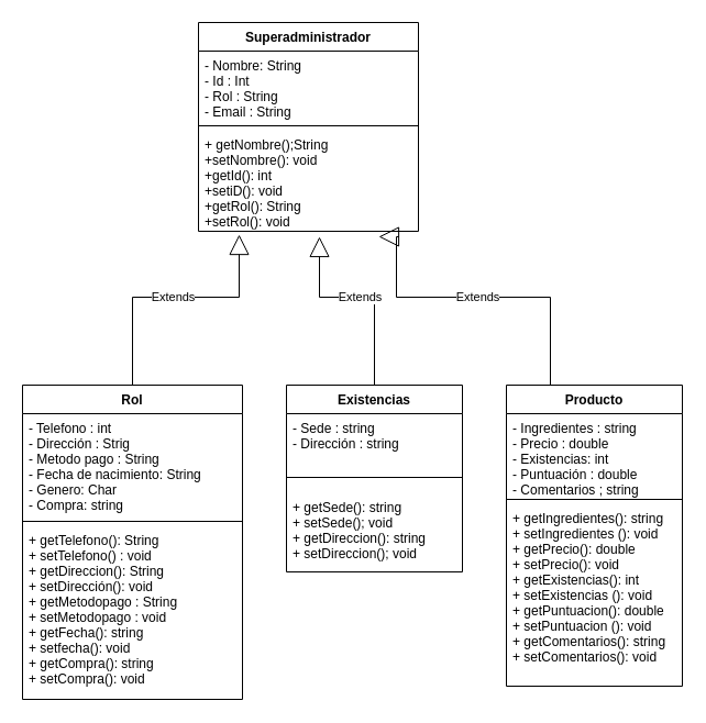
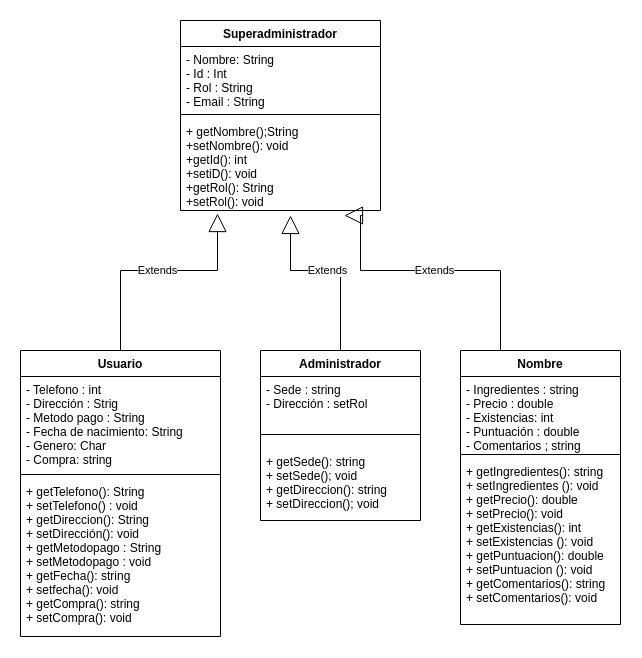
- <mxCell id="6" value="Rol" style="swimlane;fontStyle=1;align=center;verticalAlign=top;childLayout=stackLayout;horizontal=1;startSize=26;horizontalStack=0;resizeParent=1;resizeParentMax=0;resizeLast=0;collapsible=1;marginBottom=0;" vertex="1" parent="1"><mxGeometry x="20" y="350" width="200" height="286" as="geometry" /></mxCell>
+ <mxCell id="6" value="Usuario" style="swimlane;fontStyle=1;align=center;verticalAlign=top;childLayout=stackLayout;horizontal=1;startSize=26;horizontalStack=0;resizeParent=1;resizeParentMax=0;resizeLast=0;collapsible=1;marginBottom=0;" vertex="1" parent="1"><mxGeometry x="20" y="350" width="200" height="286" as="geometry" /></mxCell>
- <mxCell id="10" value="Existencias" style="swimlane;fontStyle=1;align=center;verticalAlign=top;childLayout=stackLayout;horizontal=1;startSize=26;horizontalStack=0;resizeParent=1;resizeParentMax=0;resizeLast=0;collapsible=1;marginBottom=0;" vertex="1" parent="1"><mxGeometry x="260" y="350" width="160" height="170" as="geometry" /></mxCell>
+ <mxCell id="10" value="Administrador" style="swimlane;fontStyle=1;align=center;verticalAlign=top;childLayout=stackLayout;horizontal=1;startSize=26;horizontalStack=0;resizeParent=1;resizeParentMax=0;resizeLast=0;collapsible=1;marginBottom=0;" vertex="1" parent="1"><mxGeometry x="260" y="350" width="160" height="170" as="geometry" /></mxCell>
- <mxCell id="14" value="Producto" style="swimlane;fontStyle=1;align=center;verticalAlign=top;childLayout=stackLayout;horizontal=1;startSize=26;horizontalStack=0;resizeParent=1;resizeParentMax=0;resizeLast=0;collapsible=1;marginBottom=0;" vertex="1" parent="1"><mxGeometry x="460" y="350" width="160" height="274" as="geometry" /></mxCell>
+ <mxCell id="14" value="Nombre" style="swimlane;fontStyle=1;align=center;verticalAlign=top;childLayout=stackLayout;horizontal=1;startSize=26;horizontalStack=0;resizeParent=1;resizeParentMax=0;resizeLast=0;collapsible=1;marginBottom=0;" vertex="1" parent="1"><mxGeometry x="460" y="350" width="160" height="274" as="geometry" /></mxCell>
- <mxCell id="11" value="- Sede : string&#10;- Dirección : string" style="text;strokeColor=none;fillColor=none;align=left;verticalAlign=top;spacingLeft=4;spacingRight=4;overflow=hidden;rotatable=0;points=[[0,0.5],[1,0.5]];portConstraint=eastwest;" vertex="1" parent="10"><mxGeometry y="26" width="160" height="44" as="geometry" /></mxCell>
+ <mxCell id="11" value="- Sede : string&#10;- Dirección : setRol" style="text;strokeColor=none;fillColor=none;align=left;verticalAlign=top;spacingLeft=4;spacingRight=4;overflow=hidden;rotatable=0;points=[[0,0.5],[1,0.5]];portConstraint=eastwest;" vertex="1" parent="10"><mxGeometry y="26" width="160" height="44" as="geometry" /></mxCell>
